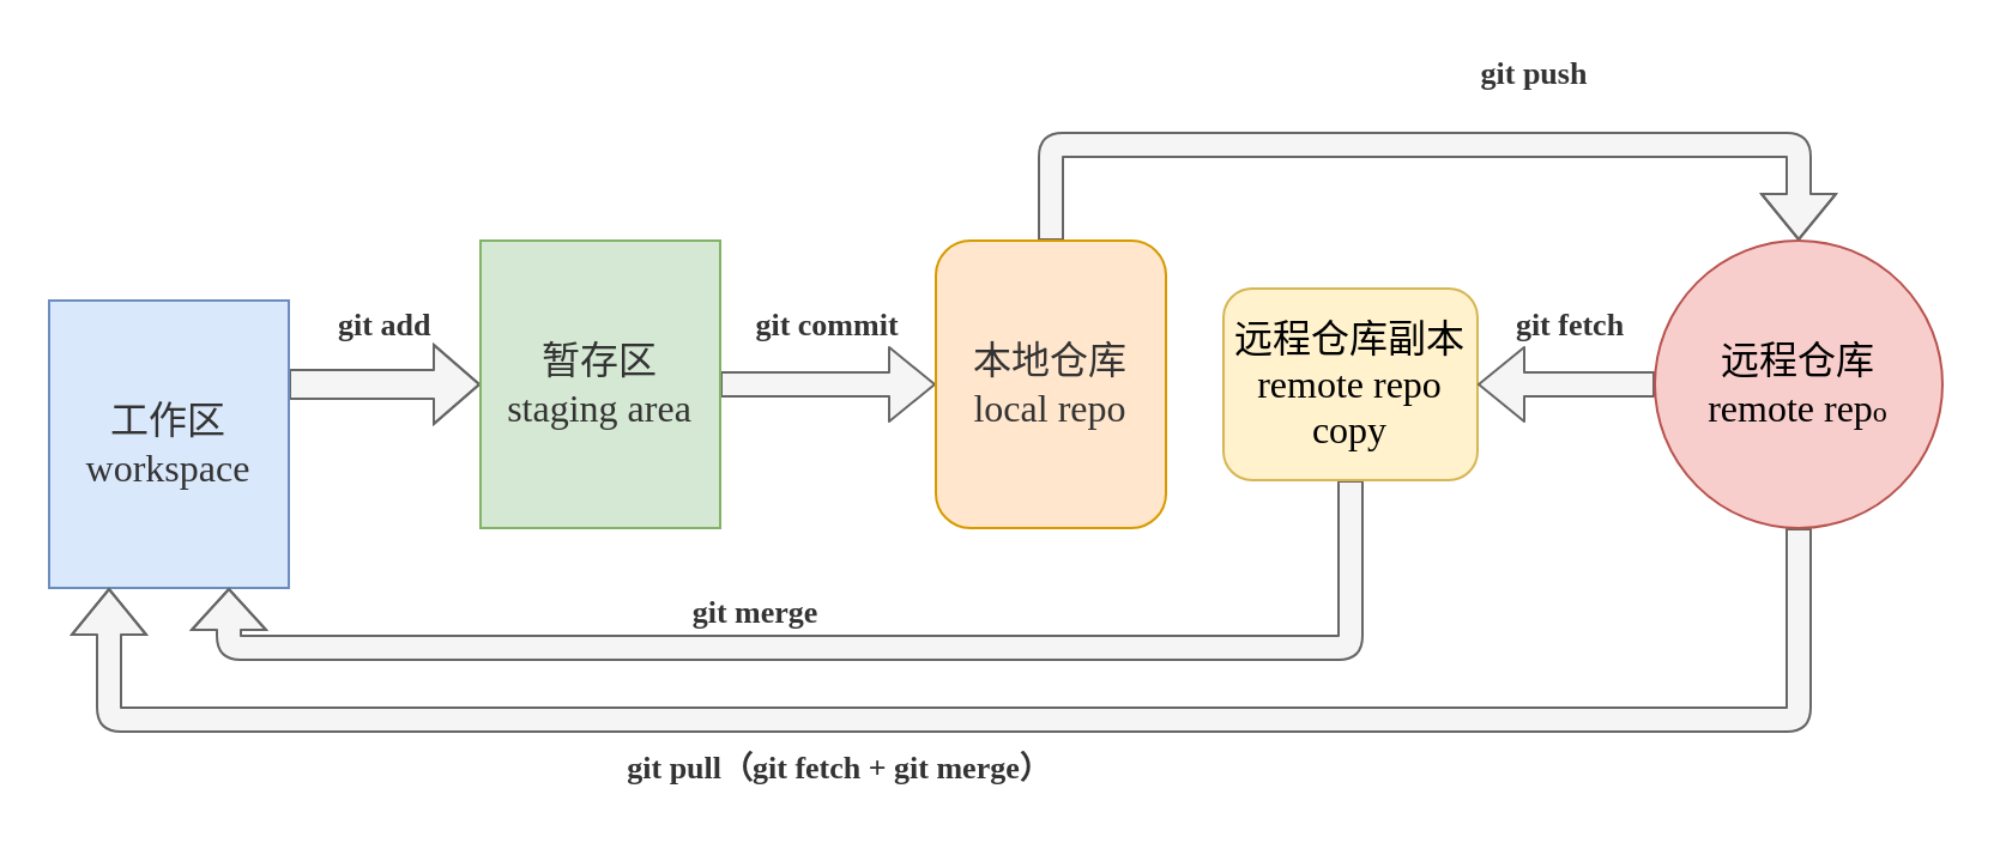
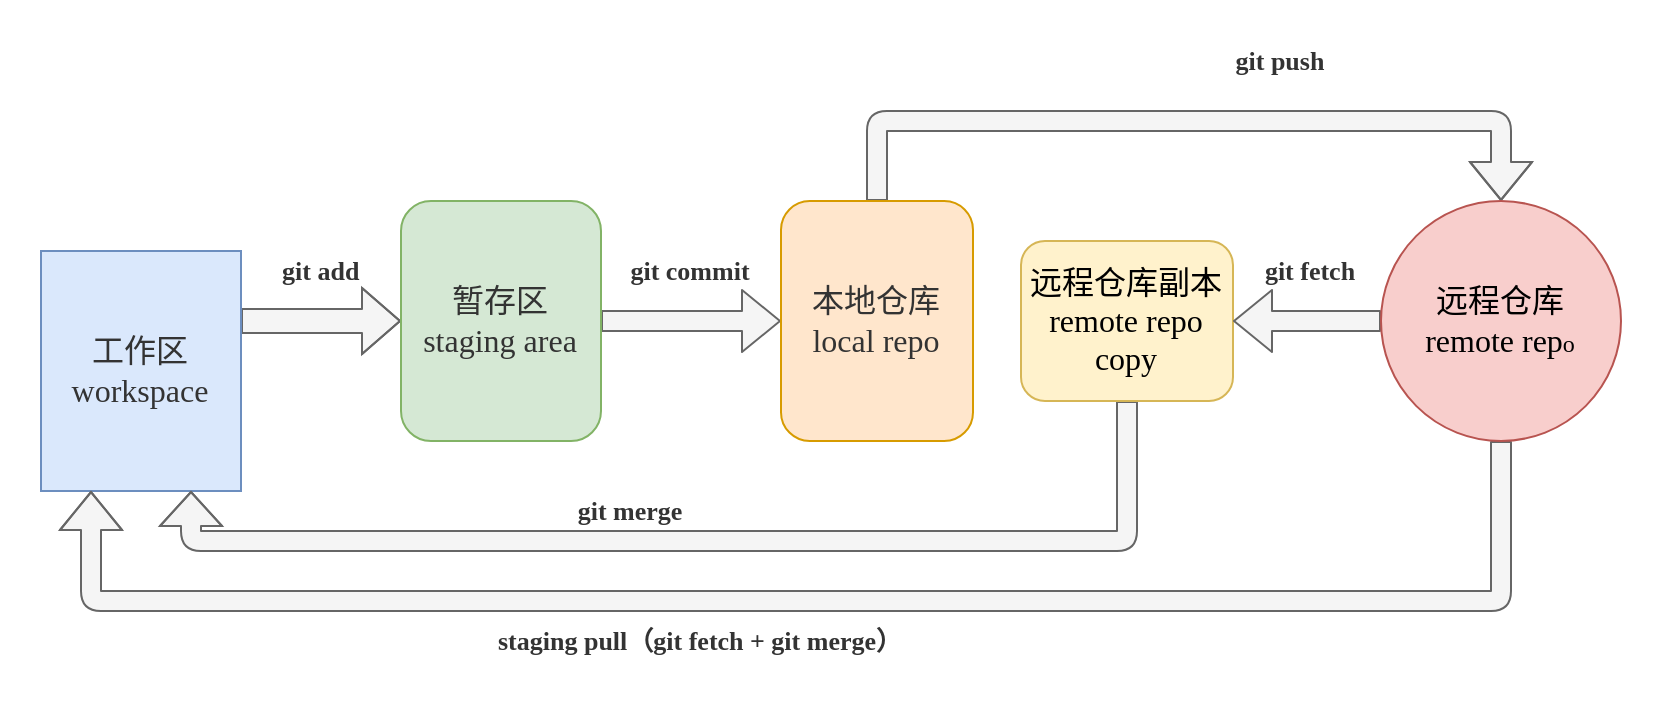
- <mxCell id="5" value="&lt;font color=&quot;#333333&quot;&gt;&lt;font style=&quot;font-size: 16px&quot;&gt;暂存区&lt;br&gt;&lt;/font&gt;&lt;span style=&quot;font-size: 16px&quot;&gt;staging area&lt;/span&gt;&lt;/font&gt;" style="rounded=0;whiteSpace=wrap;html=1;fillColor=#d5e8d4;strokeColor=#82b366;fontFamily=JetBrains Mono;fontSource=https%3A%2F%2Ffonts.googleapis.com%2Fcss%3Ffamily%3DJetBrains%2BMono;" vertex="1" parent="1"><mxGeometry x="200" y="100" width="100" height="120" as="geometry" /></mxCell>
+ <mxCell id="5" value="&lt;font color=&quot;#333333&quot;&gt;&lt;font style=&quot;font-size: 16px&quot;&gt;暂存区&lt;br&gt;&lt;/font&gt;&lt;span style=&quot;font-size: 16px&quot;&gt;staging area&lt;/span&gt;&lt;/font&gt;" style="whiteSpace=wrap;html=1;fillColor=#d5e8d4;strokeColor=#82b366;fontFamily=JetBrains Mono;fontSource=https%3A%2F%2Ffonts.googleapis.com%2Fcss%3Ffamily%3DJetBrains%2BMono;rounded=1;" vertex="1" parent="1"><mxGeometry x="200" y="100" width="100" height="120" as="geometry" /></mxCell>
- <mxCell id="16" value="&lt;font style=&quot;font-size: 13px&quot;&gt;&lt;b style=&quot;font-size: 13px&quot;&gt;git pull（git fetch + git merge）&lt;br&gt;&lt;/b&gt;&lt;/font&gt;" style="text;html=1;strokeColor=none;fillColor=none;align=center;verticalAlign=middle;whiteSpace=wrap;rounded=0;shadow=0;glass=0;sketch=0;fontFamily=JetBrains Mono;fontSource=https%3A%2F%2Ffonts.googleapis.com%2Fcss%3Ffamily%3DJetBrains%2BMono;fontSize=13;fontColor=#333333;" vertex="1" parent="1"><mxGeometry x="160" y="310" width="380" height="20" as="geometry" /></mxCell>
+ <mxCell id="16" value="&lt;font style=&quot;font-size: 13px&quot;&gt;&lt;b style=&quot;font-size: 13px&quot;&gt;staging pull（git fetch + git merge）&lt;br&gt;&lt;/b&gt;&lt;/font&gt;" style="text;html=1;strokeColor=none;fillColor=none;align=center;verticalAlign=middle;whiteSpace=wrap;rounded=0;shadow=0;glass=0;sketch=0;fontFamily=JetBrains Mono;fontSource=https%3A%2F%2Ffonts.googleapis.com%2Fcss%3Ffamily%3DJetBrains%2BMono;fontSize=13;fontColor=#333333;" vertex="1" parent="1"><mxGeometry x="160" y="310" width="380" height="20" as="geometry" /></mxCell>
